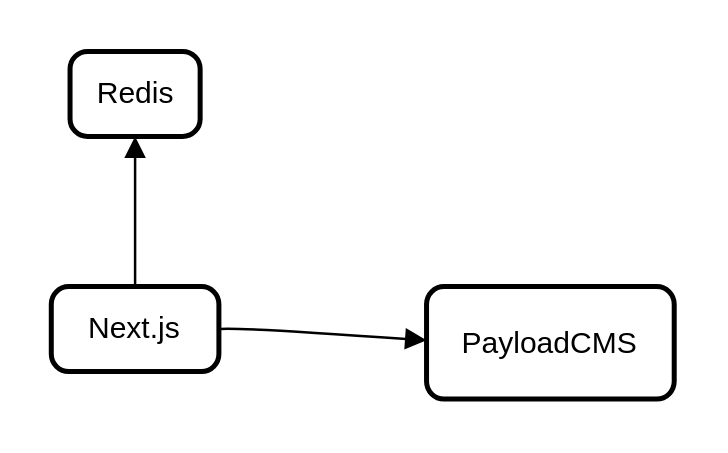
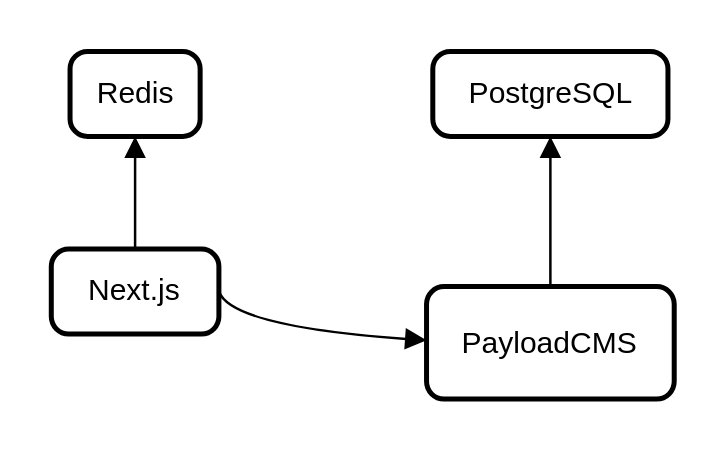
+ <mxCell id="5" value="PostgreSQL" style="rounded=1;absoluteArcSize=1;arcSize=14;whiteSpace=wrap;strokeWidth=2;" parent="1" vertex="1"><mxGeometry x="172.5" y="20" width="94" height="34" as="geometry" /></mxCell>
+ <mxCell id="8" value="" style="curved=1;startArrow=none;endArrow=block;exitX=0.5;exitY=0;entryX=0.5;entryY=1;exitDx=0;exitDy=0;entryDx=0;entryDy=0;" parent="1" source="4" target="5" edge="1"><mxGeometry relative="1" as="geometry"><Array as="points" /></mxGeometry></mxCell>
- <mxCell id="2" value="Next.js" style="rounded=1;absoluteArcSize=1;arcSize=14;whiteSpace=wrap;strokeWidth=2;" parent="1" vertex="1"><mxGeometry x="20" y="114" width="67" height="34" as="geometry" /></mxCell>
+ <mxCell id="2" value="Next.js" style="rounded=1;absoluteArcSize=1;arcSize=14;whiteSpace=wrap;strokeWidth=2;" parent="1" vertex="1"><mxGeometry x="20" y="99" width="67" height="34" as="geometry" /></mxCell>
